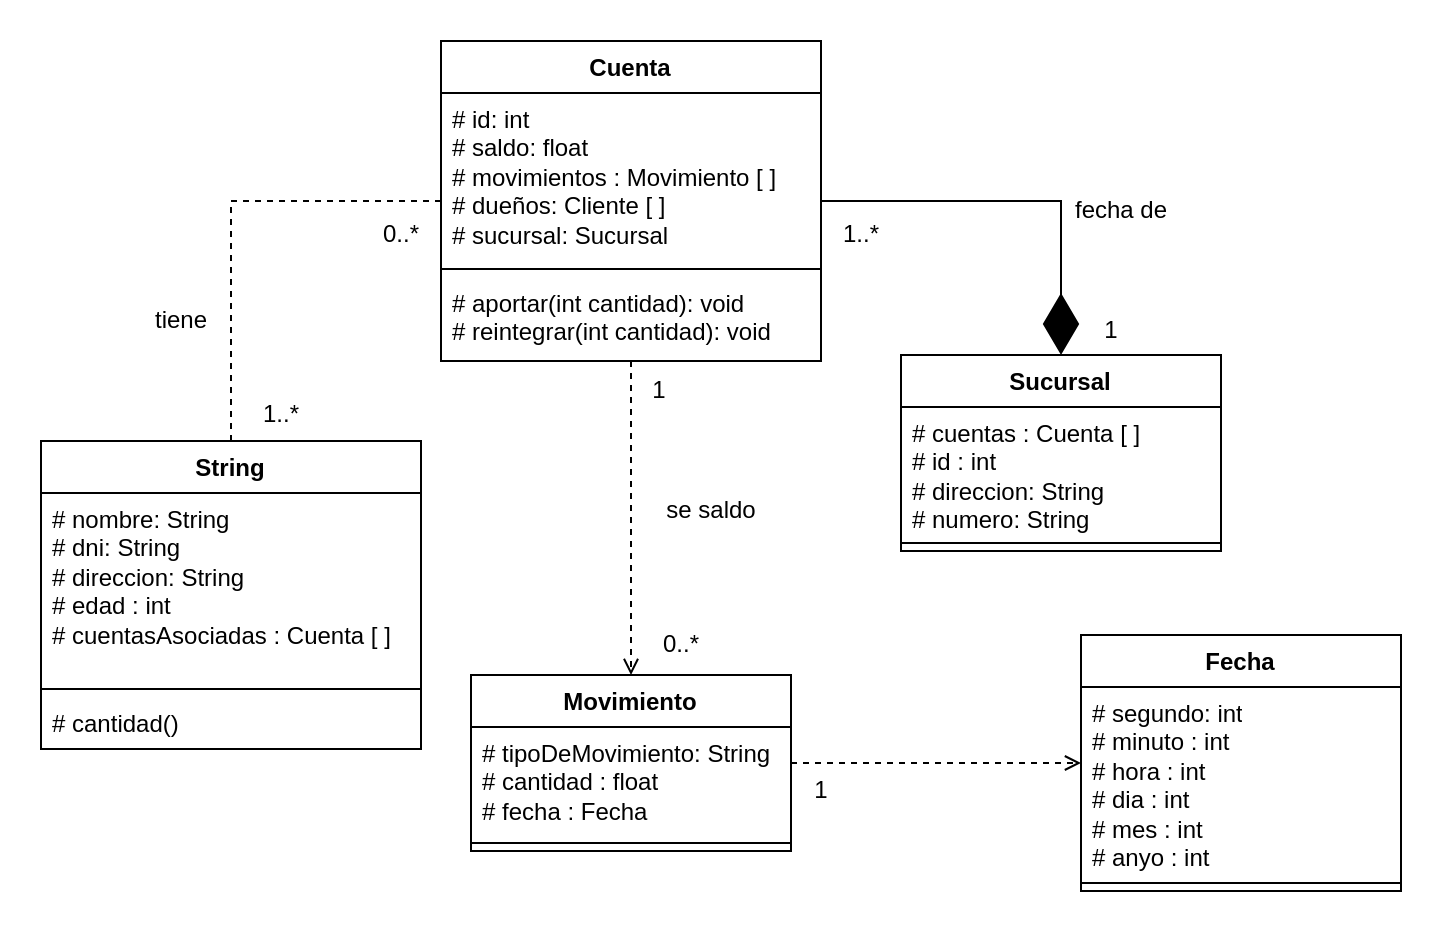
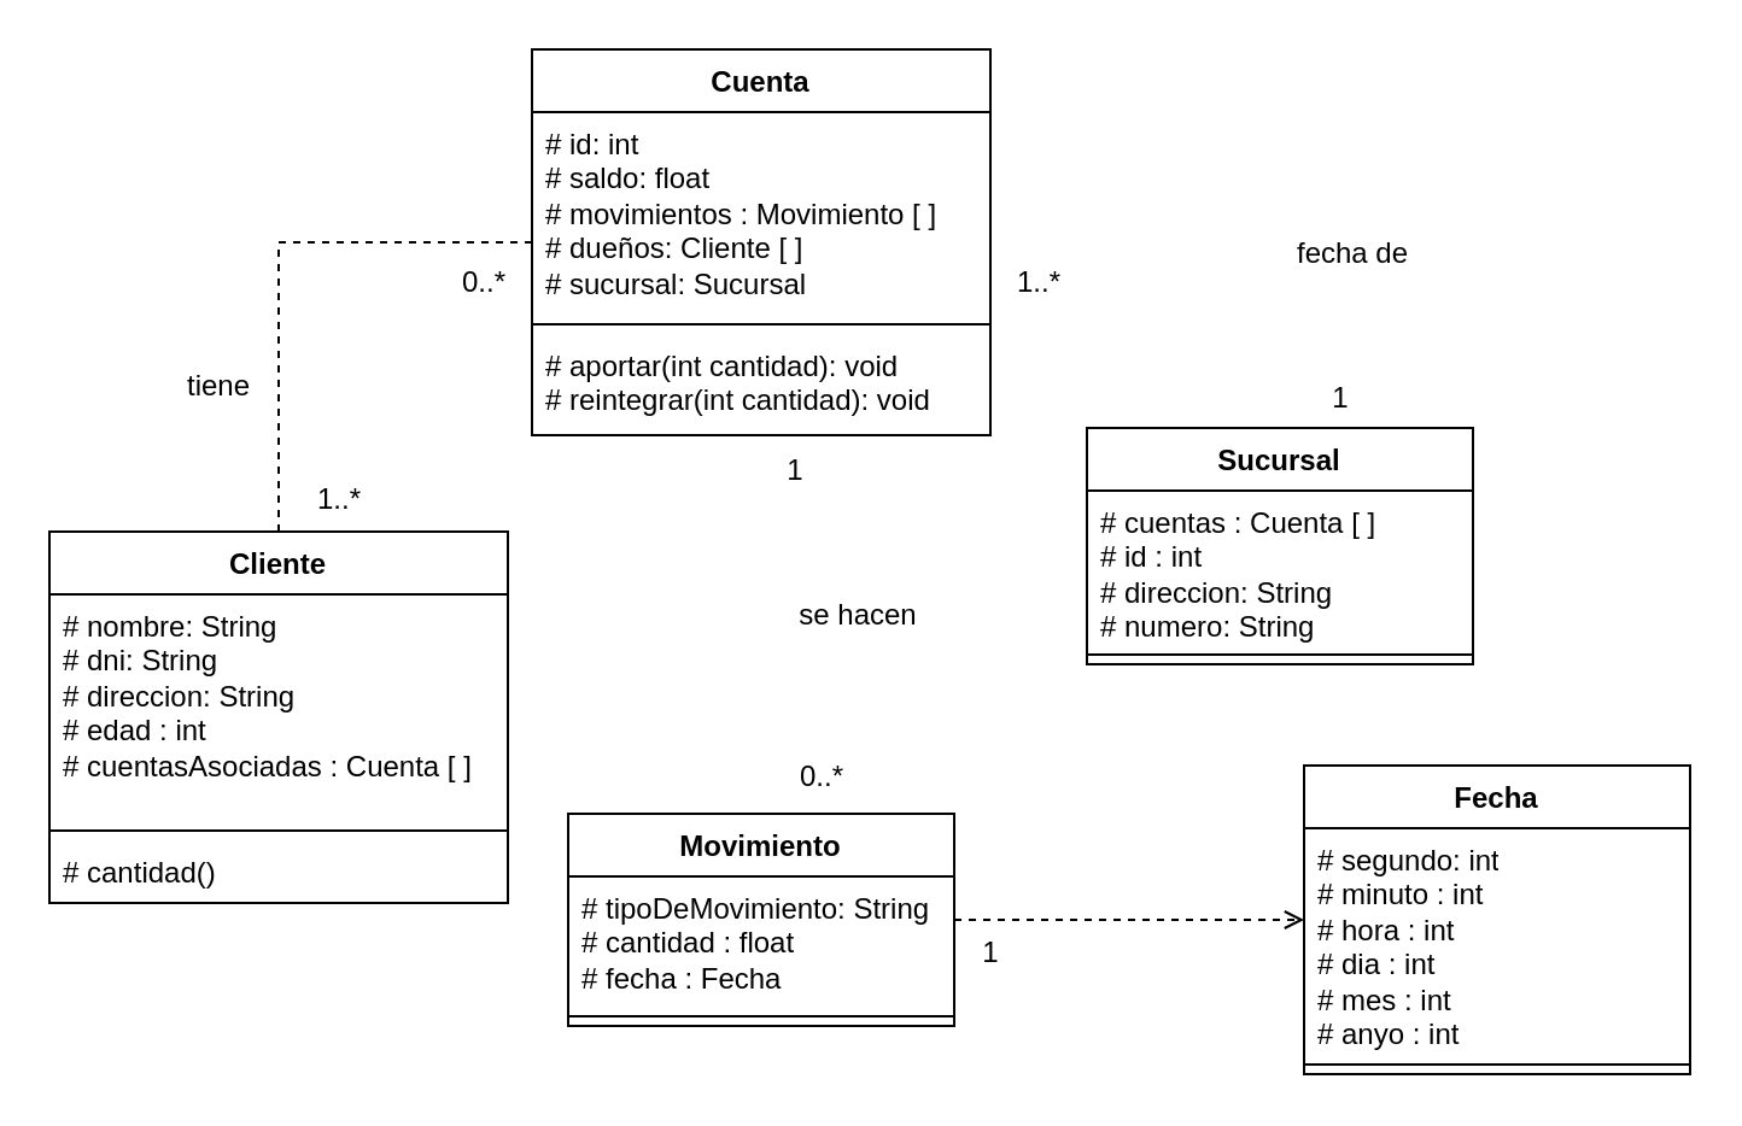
- <mxCell id="3" style="edgeStyle=orthogonalEdgeStyle;rounded=0;orthogonalLoop=1;jettySize=auto;html=1;endArrow=diamondThin;endFill=1;startSize=12;endSize=28;entryX=0.5;entryY=0;entryDx=0;entryDy=0;" parent="1" source="19" target="30" edge="1"><mxGeometry relative="1" as="geometry"><mxPoint x="525" y="192" as="targetPoint" /></mxGeometry></mxCell>
- <mxCell id="15" value="String" style="swimlane;fontStyle=1;align=center;verticalAlign=top;childLayout=stackLayout;horizontal=1;startSize=26;horizontalStack=0;resizeParent=1;resizeParentMax=0;resizeLast=0;collapsible=1;marginBottom=0;whiteSpace=wrap;html=1;" parent="1" vertex="1"><mxGeometry x="20" y="220" width="190" height="154" as="geometry" /></mxCell>
+ <mxCell id="15" value="Cliente" style="swimlane;fontStyle=1;align=center;verticalAlign=top;childLayout=stackLayout;horizontal=1;startSize=26;horizontalStack=0;resizeParent=1;resizeParentMax=0;resizeLast=0;collapsible=1;marginBottom=0;whiteSpace=wrap;html=1;" parent="1" vertex="1"><mxGeometry x="20" y="220" width="190" height="154" as="geometry" /></mxCell>
- <mxCell id="14" value="se saldo" style="text;html=1;align=center;verticalAlign=middle;resizable=0;points=[];autosize=1;strokeColor=none;fillColor=none;" parent="1" vertex="1"><mxGeometry x="320" y="240" width="70" height="30" as="geometry" /></mxCell>
+ <mxCell id="14" value="se hacen" style="text;html=1;align=center;verticalAlign=middle;resizable=0;points=[];autosize=1;strokeColor=none;fillColor=none;" parent="1" vertex="1"><mxGeometry x="320" y="240" width="70" height="30" as="geometry" /></mxCell>
- <mxCell id="4" style="edgeStyle=orthogonalEdgeStyle;rounded=0;orthogonalLoop=1;jettySize=auto;html=1;dashed=1;endArrow=open;endFill=0;" parent="1" source="19" target="23" edge="1"><mxGeometry relative="1" as="geometry" /></mxCell>
